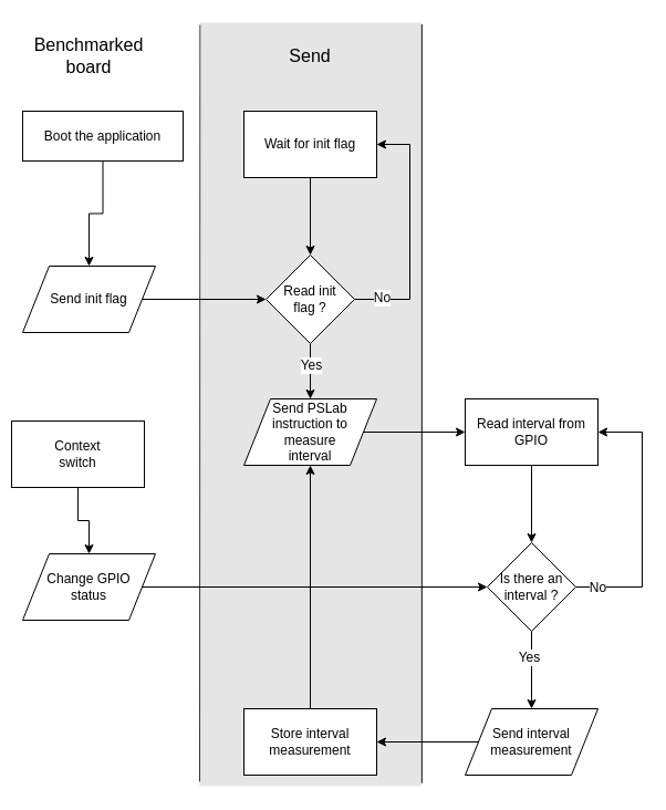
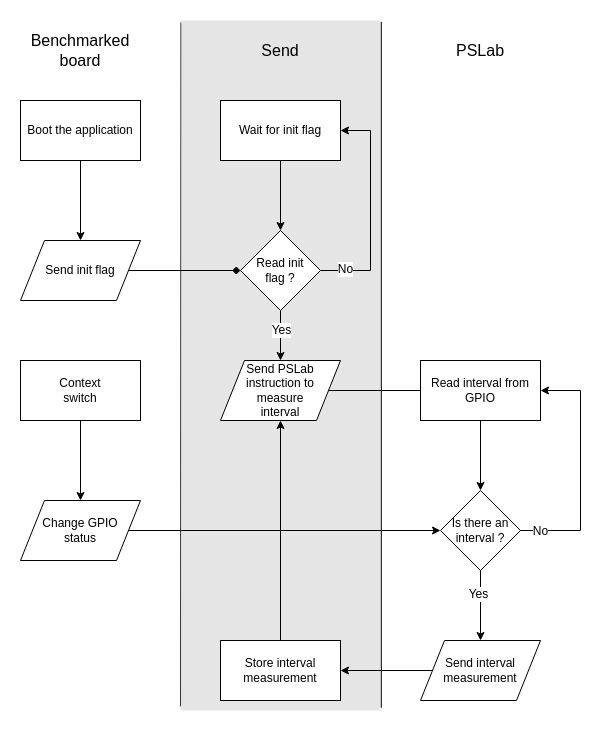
+ <mxCell id="17" value="PSLab" style="text;html=1;strokeColor=none;fillColor=none;align=center;verticalAlign=middle;whiteSpace=wrap;rounded=0;fontSize=16;" parent="1" vertex="1"><mxGeometry x="460" y="40" width="40" height="20" as="geometry" /></mxCell>
- <mxCell id="33" value="Boot the application" style="rounded=0;whiteSpace=wrap;html=1;" vertex="1" parent="1"><mxGeometry x="20" y="100" width="145" height="45" as="geometry" /></mxCell>
+ <mxCell id="33" value="Boot the application" style="rounded=0;whiteSpace=wrap;html=1;" vertex="1" parent="1"><mxGeometry x="20" y="100" width="120" height="60" as="geometry" /></mxCell>
- <mxCell id="4" value="" style="edgeStyle=orthogonalEdgeStyle;rounded=0;orthogonalLoop=1;jettySize=auto;html=1;entryX=0;entryY=0.5;entryDx=0;entryDy=0;exitX=1;exitY=0.5;exitDx=0;exitDy=0;" parent="1" source="27" target="25" edge="1"><mxGeometry relative="1" as="geometry"><mxPoint x="140" y="130.143" as="sourcePoint" /></mxGeometry></mxCell>
+ <mxCell id="4" value="" style="edgeStyle=orthogonalEdgeStyle;rounded=0;orthogonalLoop=1;jettySize=auto;html=1;entryX=0;entryY=0.5;entryDx=0;entryDy=0;exitX=1;exitY=0.5;exitDx=0;exitDy=0;endArrow=diamond;" parent="1" source="27" target="25" edge="1"><mxGeometry relative="1" as="geometry"><mxPoint x="140" y="130.143" as="sourcePoint" /></mxGeometry></mxCell>
- <mxCell id="5" value="" style="edgeStyle=orthogonalEdgeStyle;rounded=0;orthogonalLoop=1;jettySize=auto;html=1;exitX=1;exitY=0.5;exitDx=0;exitDy=0;" parent="1" source="29" target="7" edge="1"><mxGeometry relative="1" as="geometry"><mxPoint x="340" y="390" as="sourcePoint" /></mxGeometry></mxCell>
+ <mxCell id="5" value="" style="edgeStyle=orthogonalEdgeStyle;rounded=0;orthogonalLoop=1;jettySize=auto;html=1;exitX=1;exitY=0.5;exitDx=0;exitDy=0;endArrow=none;" parent="1" source="29" target="7" edge="1"><mxGeometry relative="1" as="geometry"><mxPoint x="340" y="390" as="sourcePoint" /></mxGeometry></mxCell>
- <mxCell id="35" value="&lt;div&gt;Context&lt;/div&gt;&lt;div&gt;switch&lt;br&gt;&lt;/div&gt;" style="rounded=0;whiteSpace=wrap;html=1;" vertex="1" parent="1"><mxGeometry x="10" y="380" width="120" height="60" as="geometry" /></mxCell>
+ <mxCell id="35" value="&lt;div&gt;Context&lt;/div&gt;&lt;div&gt;switch&lt;br&gt;&lt;/div&gt;" style="rounded=0;whiteSpace=wrap;html=1;" vertex="1" parent="1"><mxGeometry x="20" y="360" width="120" height="60" as="geometry" /></mxCell>
